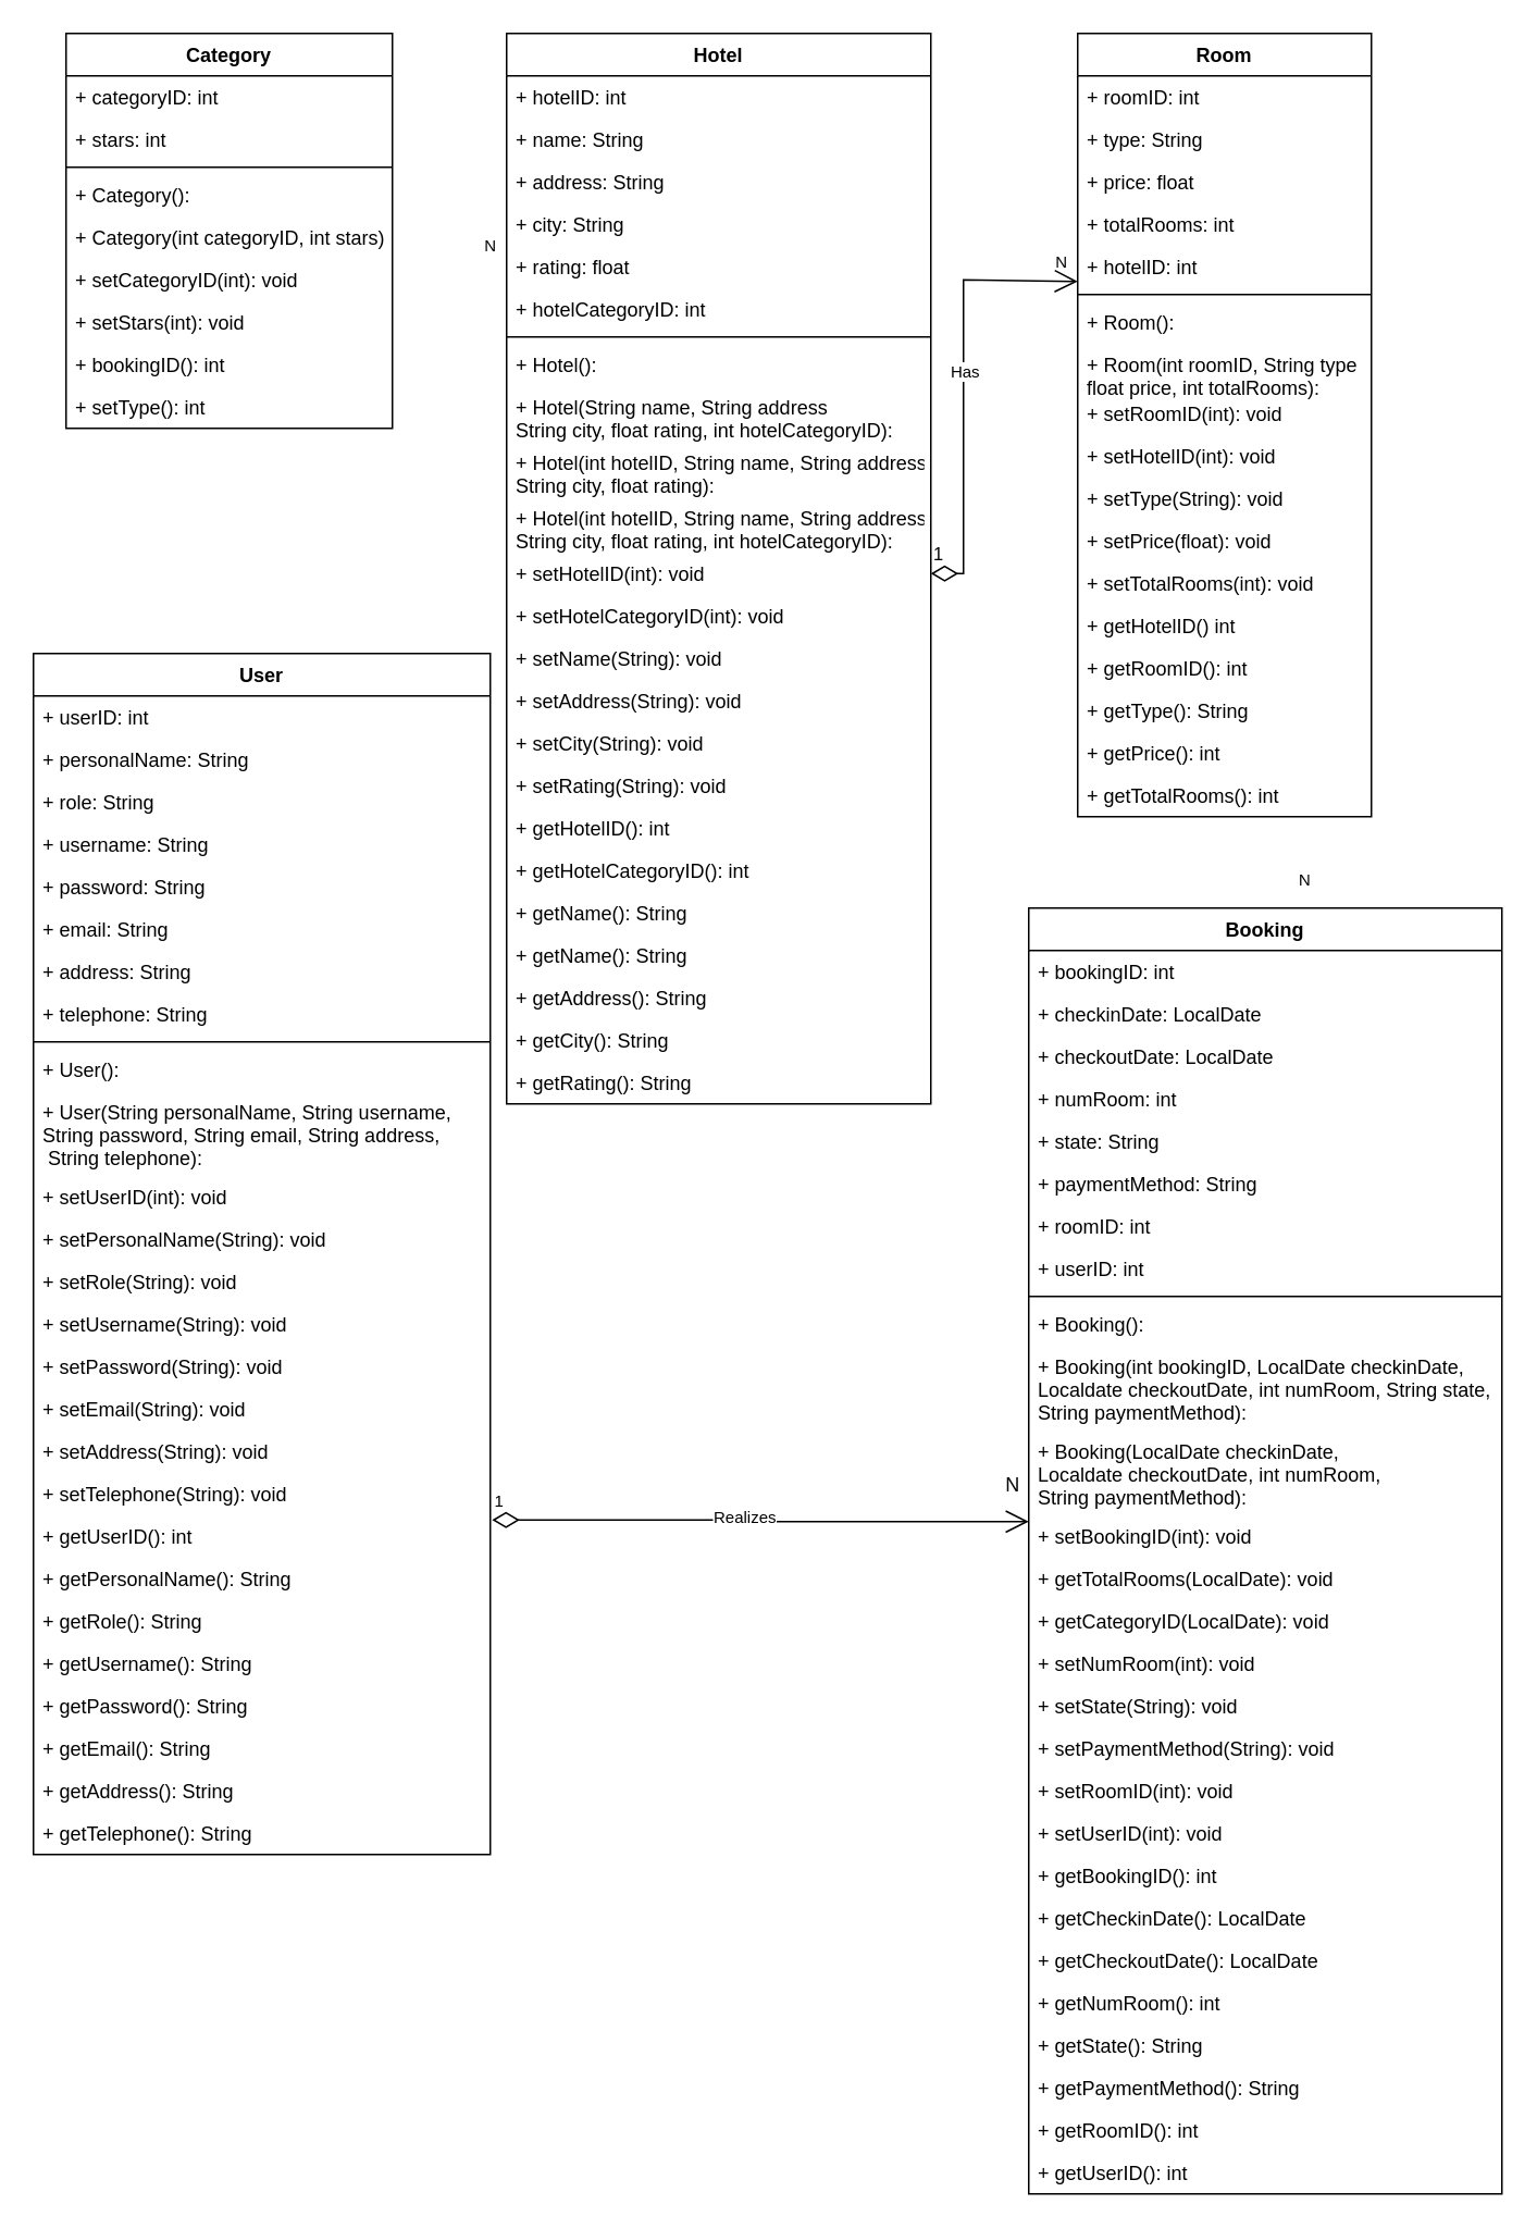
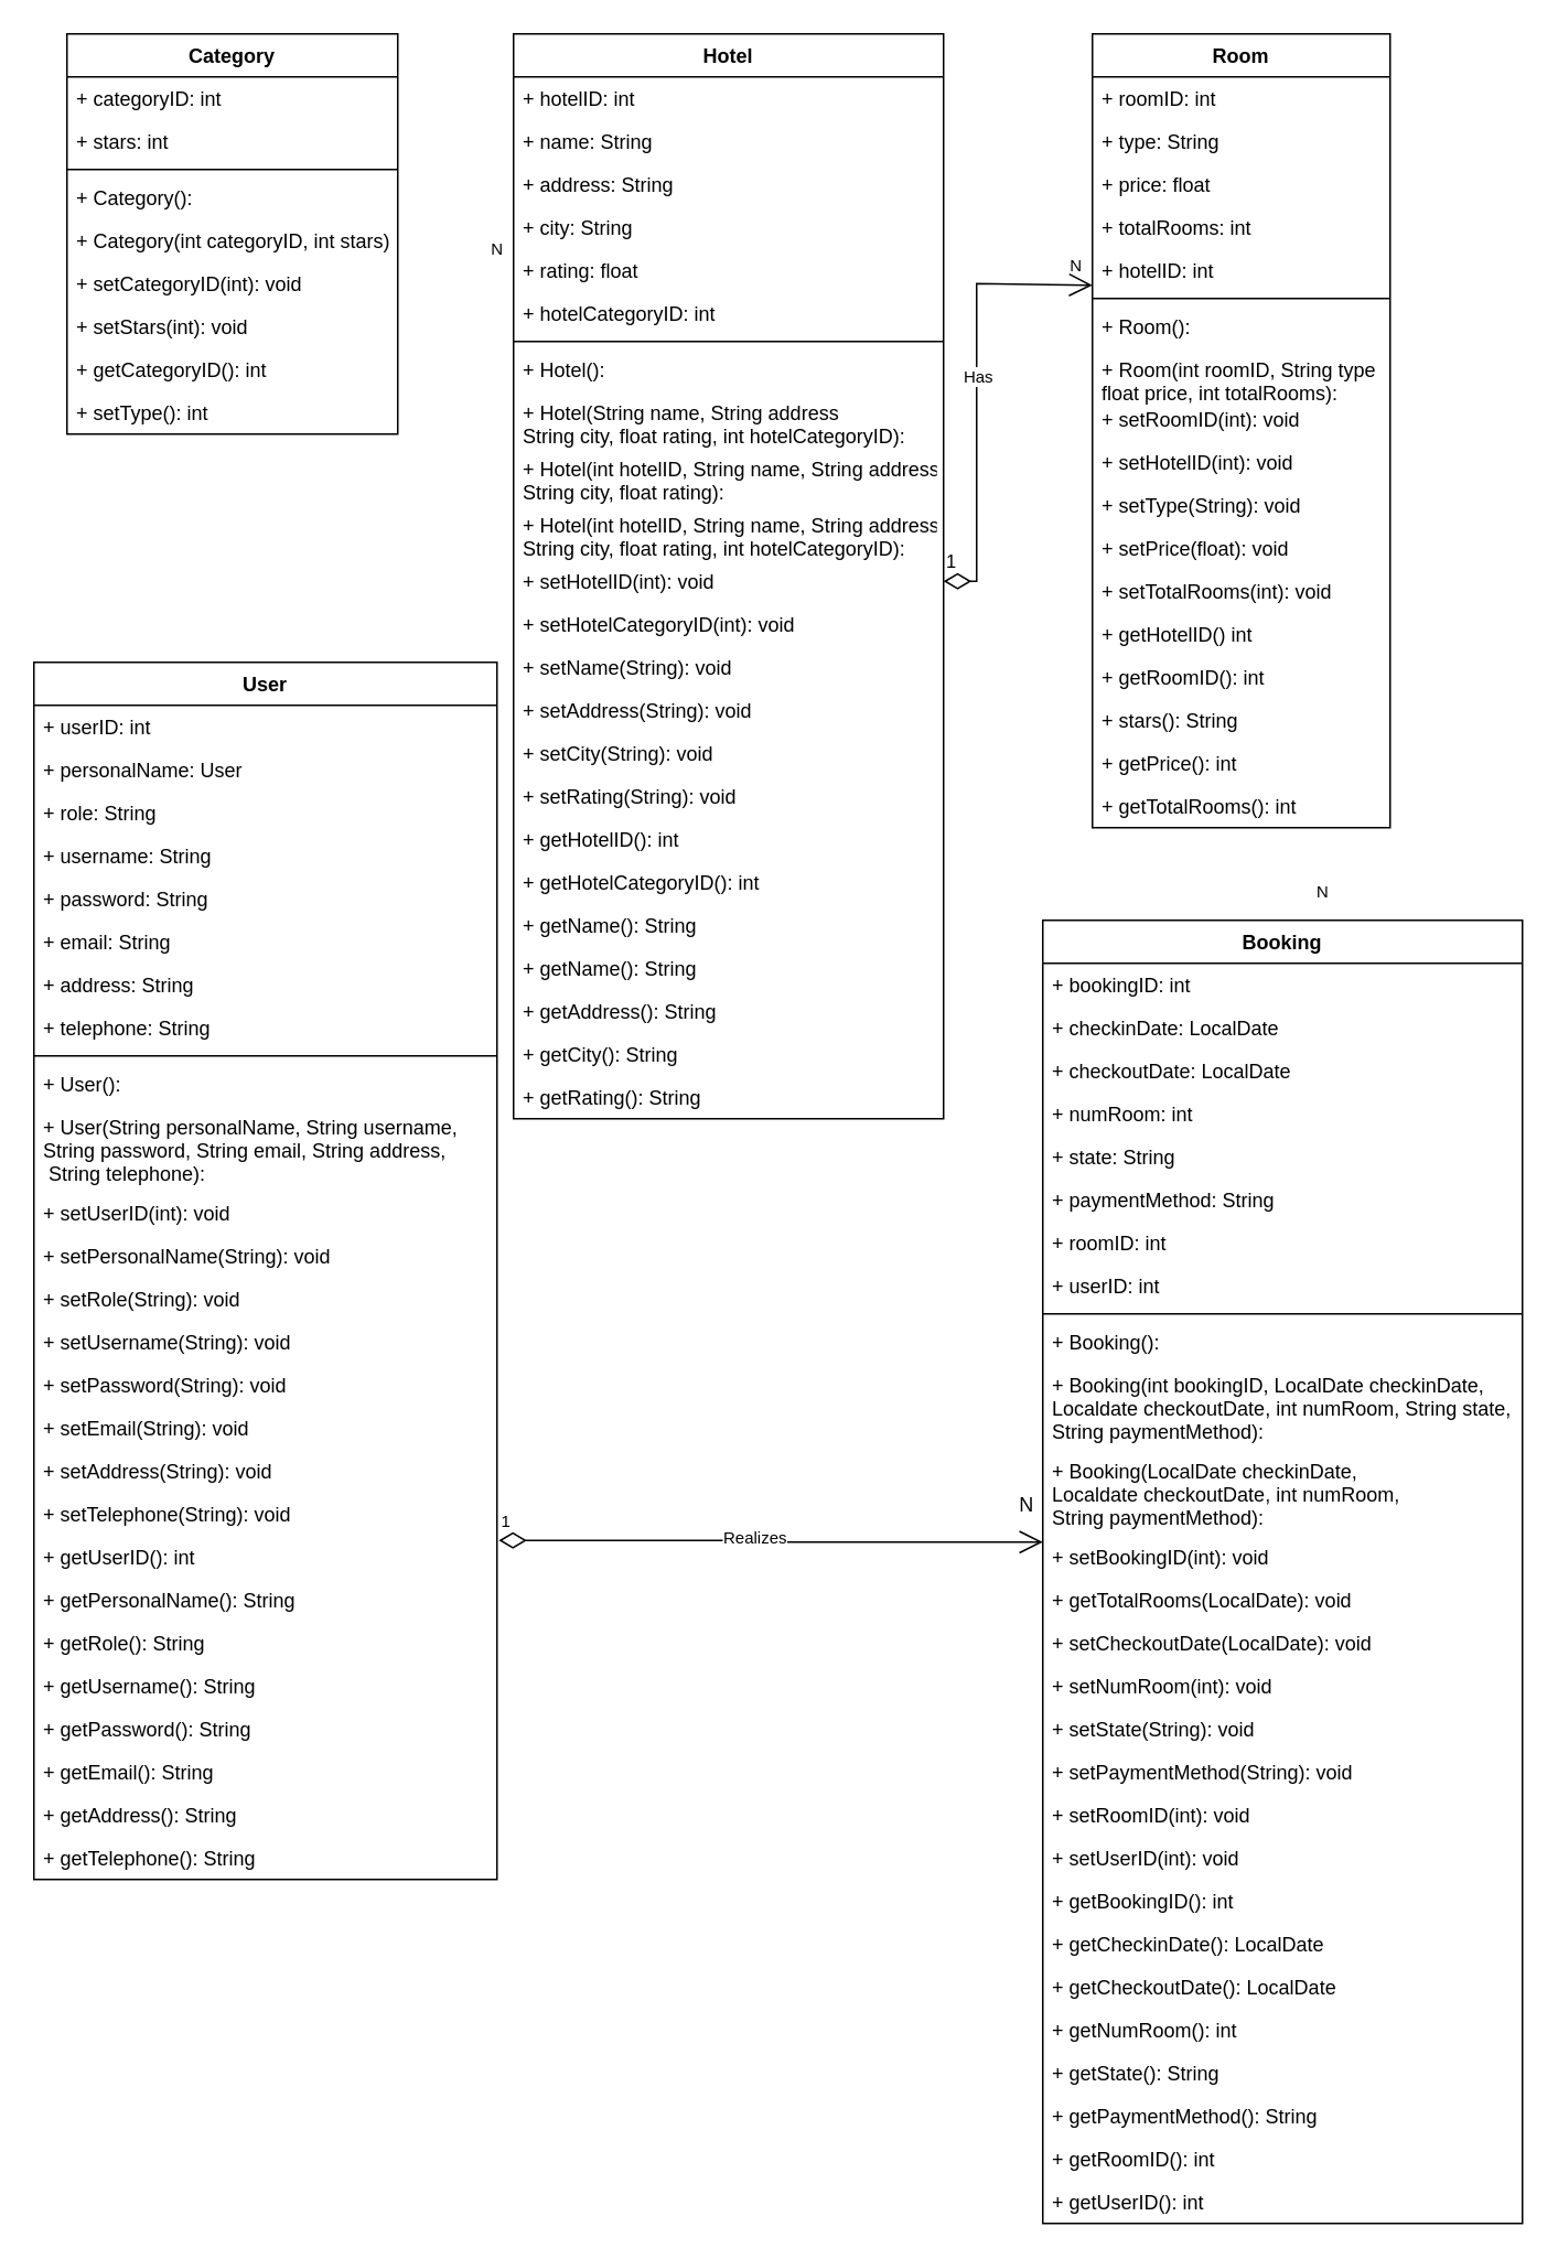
- <mxCell id="111" value="+ bookingID(): int" style="text;strokeColor=none;fillColor=none;align=left;verticalAlign=top;spacingLeft=4;spacingRight=4;overflow=hidden;rotatable=0;points=[[0,0.5],[1,0.5]];portConstraint=eastwest;" parent="103" vertex="1"><mxGeometry y="190" width="200" height="26" as="geometry" /></mxCell>
+ <mxCell id="111" value="+ getCategoryID(): int" style="text;strokeColor=none;fillColor=none;align=left;verticalAlign=top;spacingLeft=4;spacingRight=4;overflow=hidden;rotatable=0;points=[[0,0.5],[1,0.5]];portConstraint=eastwest;" parent="103" vertex="1"><mxGeometry y="190" width="200" height="26" as="geometry" /></mxCell>
- <mxCell id="43" value="+ getType(): String" style="text;strokeColor=none;fillColor=none;align=left;verticalAlign=top;spacingLeft=4;spacingRight=4;overflow=hidden;rotatable=0;points=[[0,0.5],[1,0.5]];portConstraint=eastwest;" parent="27" vertex="1"><mxGeometry y="402" width="180" height="26" as="geometry" /></mxCell>
+ <mxCell id="43" value="+ stars(): String" style="text;strokeColor=none;fillColor=none;align=left;verticalAlign=top;spacingLeft=4;spacingRight=4;overflow=hidden;rotatable=0;points=[[0,0.5],[1,0.5]];portConstraint=eastwest;" parent="27" vertex="1"><mxGeometry y="402" width="180" height="26" as="geometry" /></mxCell>
- <mxCell id="77" value="+ personalName: String&#10; " style="text;strokeColor=none;fillColor=none;align=left;verticalAlign=top;spacingLeft=4;spacingRight=4;overflow=hidden;rotatable=0;points=[[0,0.5],[1,0.5]];portConstraint=eastwest;" parent="75" vertex="1"><mxGeometry y="52" width="280" height="26" as="geometry" /></mxCell>
+ <mxCell id="77" value="+ personalName: User&#10; " style="text;strokeColor=none;fillColor=none;align=left;verticalAlign=top;spacingLeft=4;spacingRight=4;overflow=hidden;rotatable=0;points=[[0,0.5],[1,0.5]];portConstraint=eastwest;" parent="75" vertex="1"><mxGeometry y="52" width="280" height="26" as="geometry" /></mxCell>
- <mxCell id="61" value="+ getCategoryID(LocalDate): void" style="text;strokeColor=none;fillColor=none;align=left;verticalAlign=top;spacingLeft=4;spacingRight=4;overflow=hidden;rotatable=0;points=[[0,0.5],[1,0.5]];portConstraint=eastwest;" parent="46" vertex="1"><mxGeometry y="424" width="290" height="26" as="geometry" /></mxCell>
+ <mxCell id="61" value="+ setCheckoutDate(LocalDate): void" style="text;strokeColor=none;fillColor=none;align=left;verticalAlign=top;spacingLeft=4;spacingRight=4;overflow=hidden;rotatable=0;points=[[0,0.5],[1,0.5]];portConstraint=eastwest;" parent="46" vertex="1"><mxGeometry y="424" width="290" height="26" as="geometry" /></mxCell>
